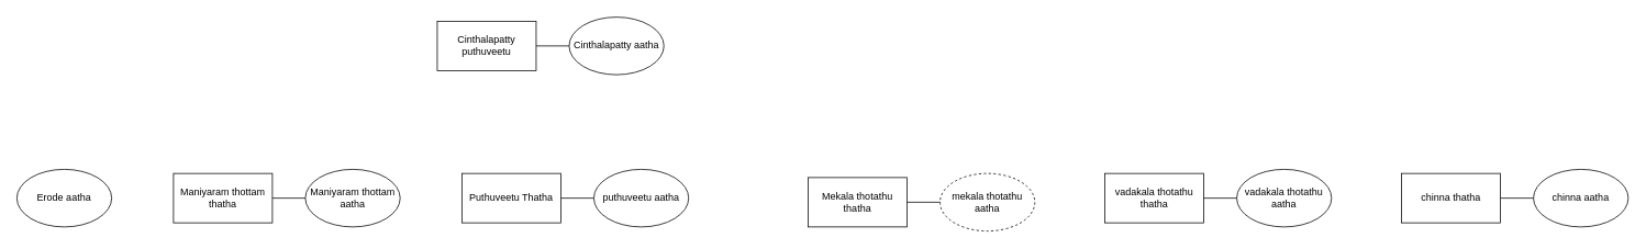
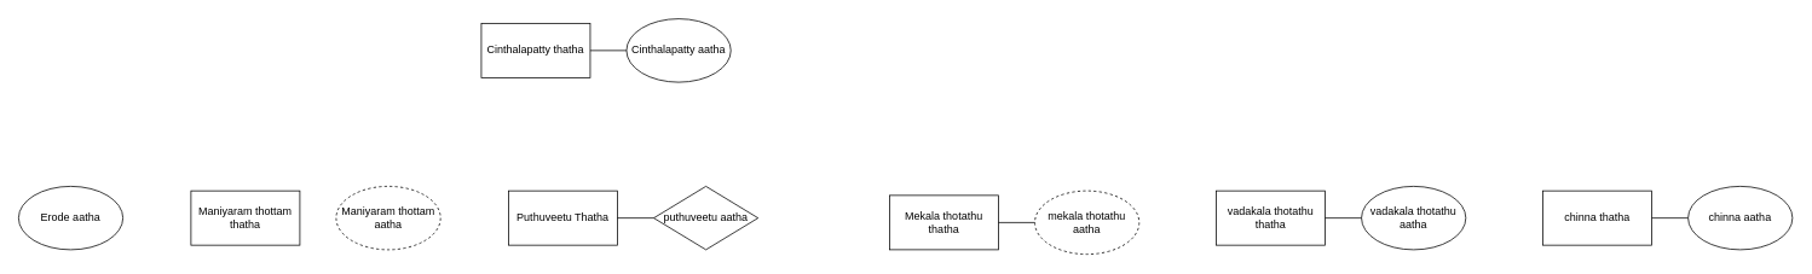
- <mxCell id="2" value="Cinthalapatty puthuveetu" style="rounded=0;whiteSpace=wrap;html=1;strokeColor=default;" parent="1" vertex="1"><mxGeometry x="530" y="25" width="120" height="60" as="geometry" /></mxCell>
+ <mxCell id="2" value="Cinthalapatty thatha" style="rounded=0;whiteSpace=wrap;html=1;strokeColor=default;" parent="1" vertex="1"><mxGeometry x="530" y="25" width="120" height="60" as="geometry" /></mxCell>
- <mxCell id="8" value="" style="endArrow=none;html=1;rounded=0;exitX=1;exitY=0.5;exitDx=0;exitDy=0;entryX=0;entryY=0.5;entryDx=0;entryDy=0;" parent="1" source="6" target="7" edge="1"><mxGeometry width="50" height="50" relative="1" as="geometry"><mxPoint x="350" y="420" as="sourcePoint" /><mxPoint x="400" y="370" as="targetPoint" /></mxGeometry></mxCell>
- <mxCell id="7" value="Maniyaram thottam aatha" style="ellipse;whiteSpace=wrap;html=1;" parent="1" vertex="1"><mxGeometry x="370" y="205" width="115" height="70" as="geometry" /></mxCell>
+ <mxCell id="7" value="Maniyaram thottam aatha" style="ellipse;whiteSpace=wrap;html=1;dashed=1;" parent="1" vertex="1"><mxGeometry x="370" y="205" width="115" height="70" as="geometry" /></mxCell>
- <mxCell id="10" value="puthuveetu aatha" style="ellipse;whiteSpace=wrap;html=1;" parent="1" vertex="1"><mxGeometry x="720" y="205" width="115" height="70" as="geometry" /></mxCell>
+ <mxCell id="10" value="puthuveetu aatha" style="rhombus;whiteSpace=wrap;html=1;" parent="1" vertex="1"><mxGeometry x="720" y="205" width="115" height="70" as="geometry" /></mxCell>
